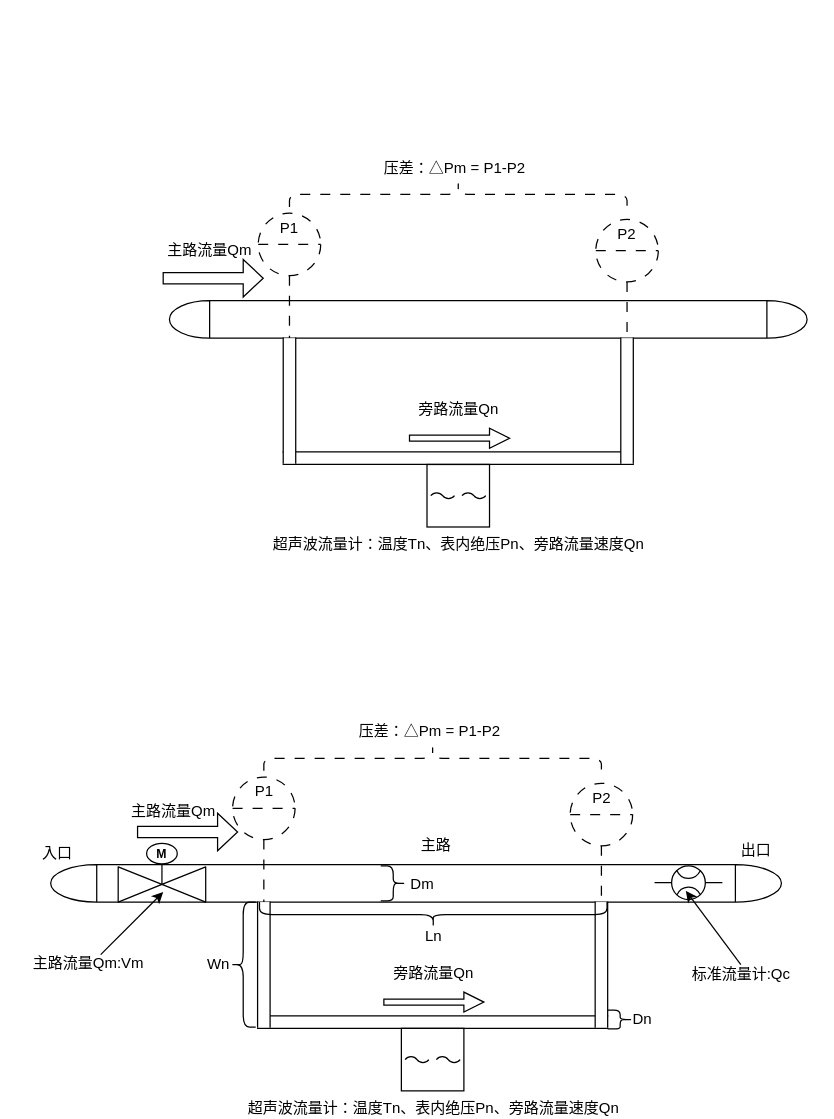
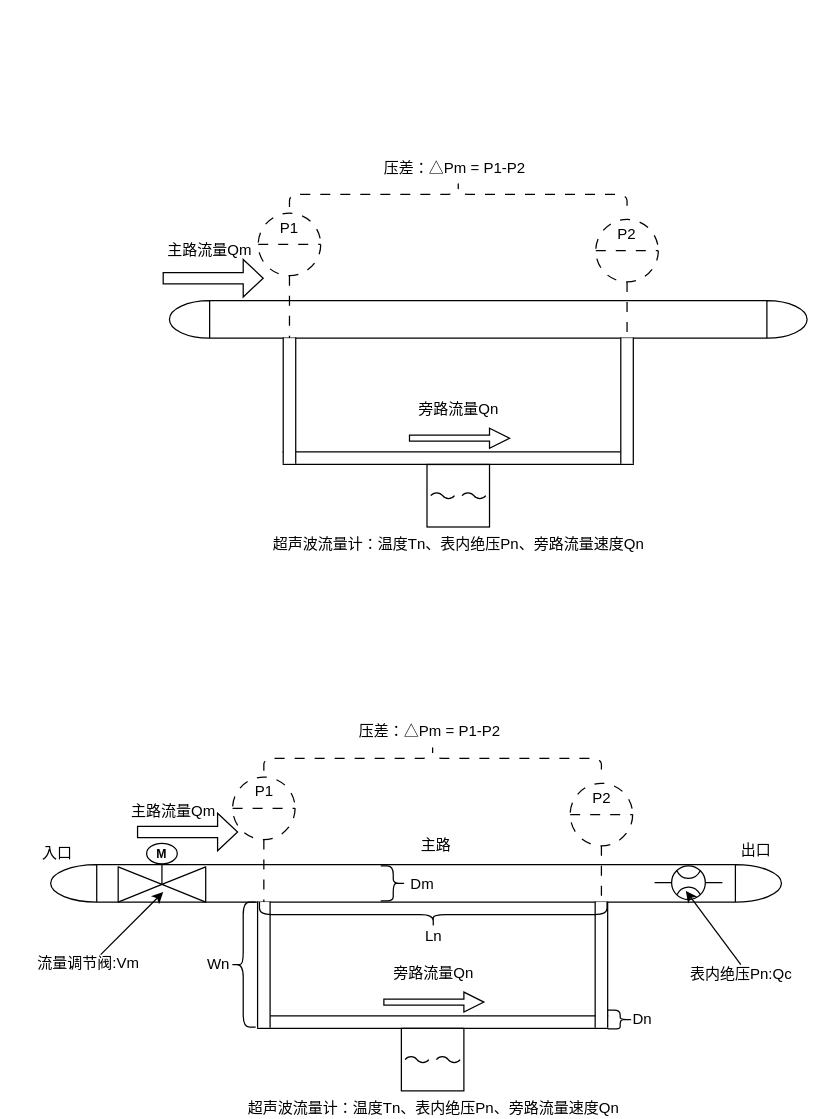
- <mxCell id="34" value="主路流量Qm:Vm" style="text;html=1;align=center;verticalAlign=middle;resizable=0;points=[];autosize=1;strokeColor=none;fillColor=none;" parent="1" vertex="1"><mxGeometry x="20" y="757" width="99" height="26" as="geometry" /></mxCell>
+ <mxCell id="34" value="流量调节阀:Vm" style="text;html=1;align=center;verticalAlign=middle;resizable=0;points=[];autosize=1;strokeColor=none;fillColor=none;" parent="1" vertex="1"><mxGeometry x="20" y="757" width="99" height="26" as="geometry" /></mxCell>
- <mxCell id="36" value="标准流量计:Qc" style="text;html=1;align=center;verticalAlign=middle;resizable=0;points=[];autosize=1;strokeColor=none;fillColor=none;" parent="1" vertex="1"><mxGeometry x="543" y="766" width="97" height="26" as="geometry" /></mxCell>
+ <mxCell id="36" value="表内绝压Pn:Qc" style="text;html=1;align=center;verticalAlign=middle;resizable=0;points=[];autosize=1;strokeColor=none;fillColor=none;" parent="1" vertex="1"><mxGeometry x="543" y="766" width="97" height="26" as="geometry" /></mxCell>
